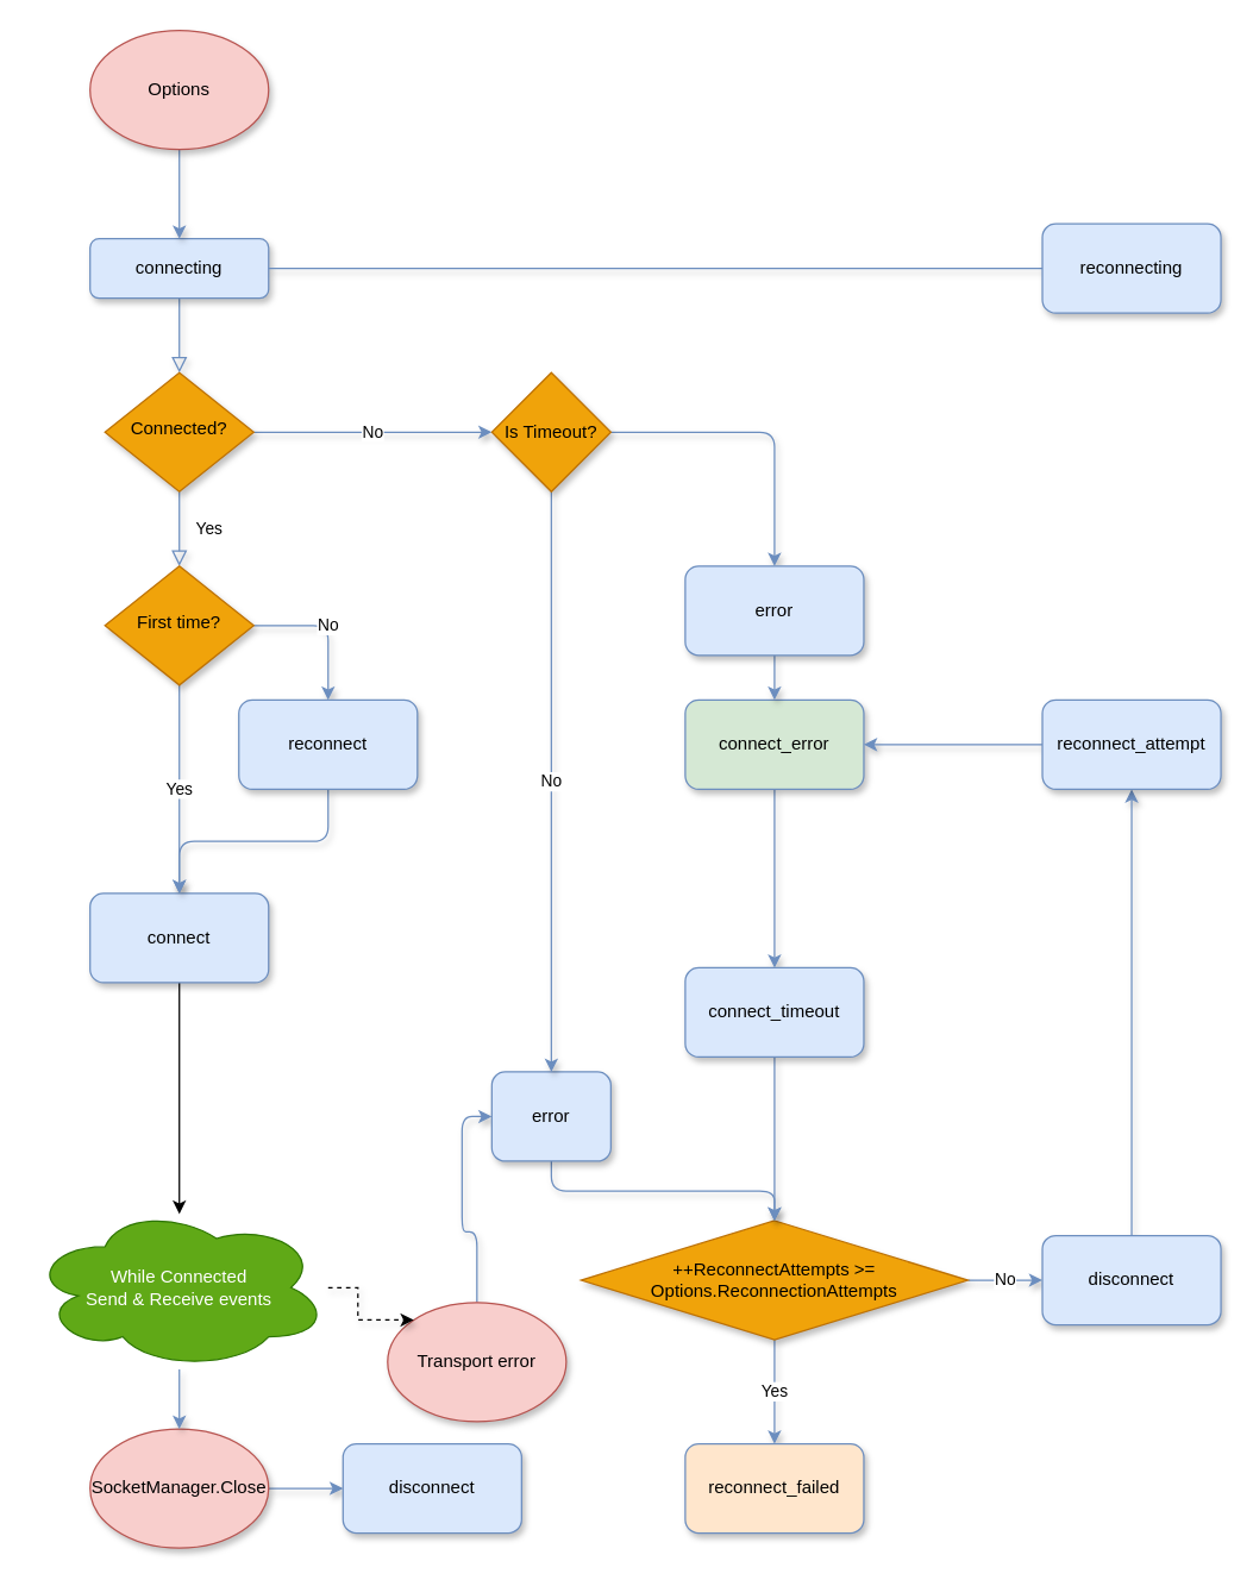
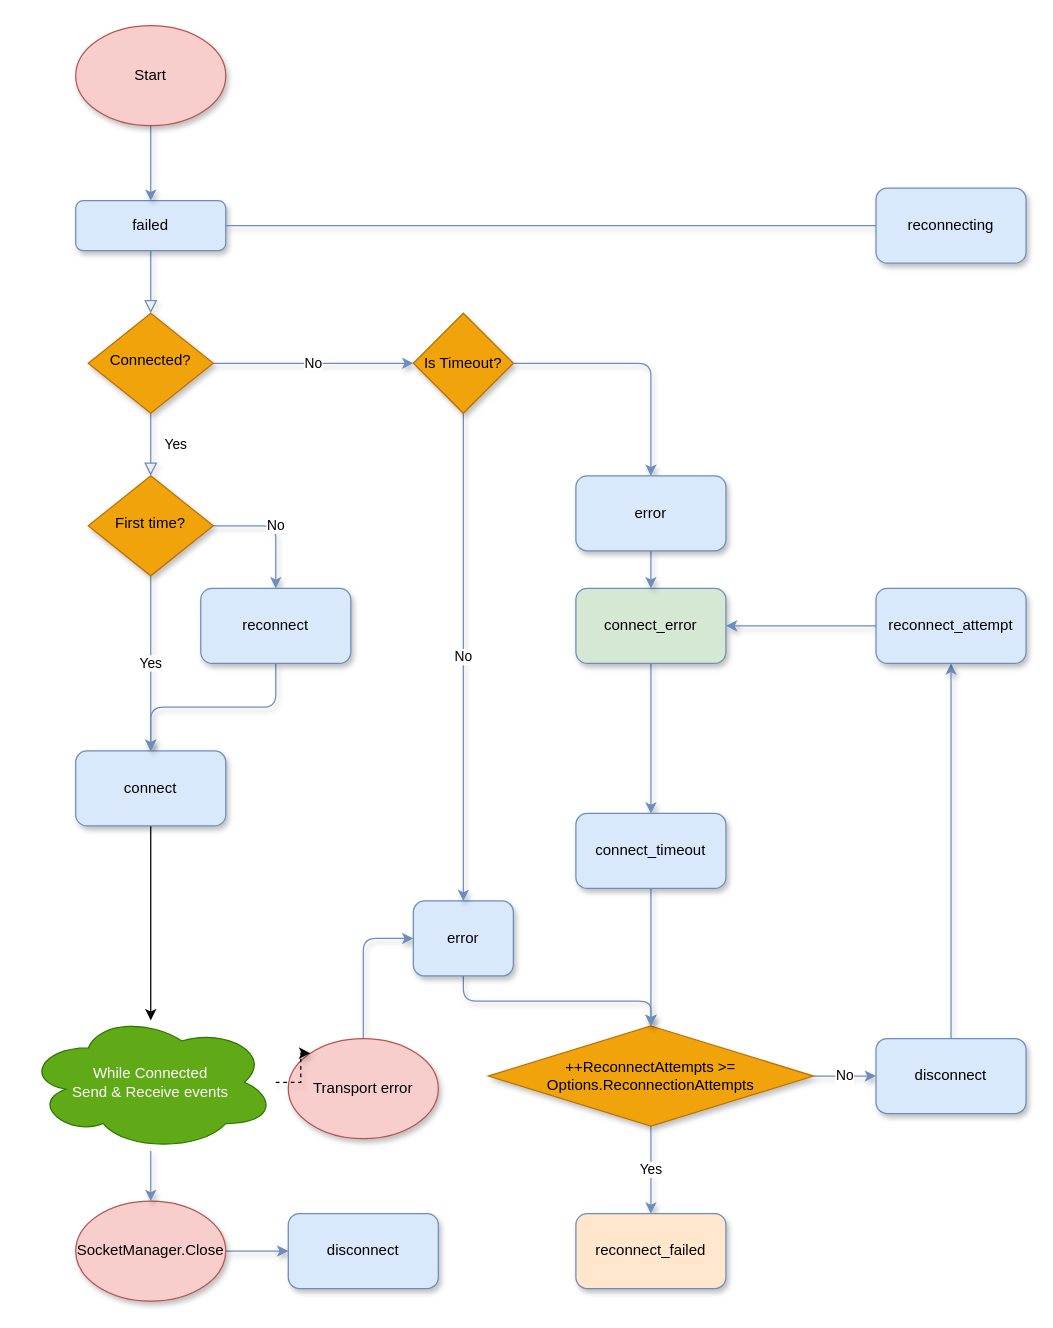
- <mxCell id="23" value="Options" style="ellipse;whiteSpace=wrap;html=1;shadow=1;sketch=0;fillColor=#f8cecc;strokeColor=#b85450;" parent="1" vertex="1"><mxGeometry x="60" y="20" width="120" height="80" as="geometry" /></mxCell>
+ <mxCell id="23" value="Start" style="ellipse;whiteSpace=wrap;html=1;shadow=1;sketch=0;fillColor=#f8cecc;strokeColor=#b85450;" parent="1" vertex="1"><mxGeometry x="60" y="20" width="120" height="80" as="geometry" /></mxCell>
- <mxCell id="3" value="connecting" style="whiteSpace=wrap;html=1;fontSize=12;glass=0;strokeWidth=1;shadow=1;sketch=0;fillColor=#dae8fc;strokeColor=#6C8EBF;snapToPoint=0;rounded=1;" parent="1" vertex="1"><mxGeometry x="60" y="160" width="120" height="40" as="geometry" /></mxCell>
+ <mxCell id="3" value="failed" style="whiteSpace=wrap;html=1;fontSize=12;glass=0;strokeWidth=1;shadow=1;sketch=0;fillColor=#dae8fc;strokeColor=#6C8EBF;snapToPoint=0;rounded=1;" parent="1" vertex="1"><mxGeometry x="60" y="160" width="120" height="40" as="geometry" /></mxCell>
- <mxCell id="25" value="Transport error" style="ellipse;whiteSpace=wrap;html=1;shadow=1;sketch=0;fillColor=#f8cecc;strokeColor=#b85450;snapToPoint=0;" parent="1" vertex="1"><mxGeometry x="260" y="875" width="120" height="80" as="geometry" /></mxCell>
+ <mxCell id="25" value="Transport error" style="ellipse;whiteSpace=wrap;html=1;shadow=1;sketch=0;fillColor=#f8cecc;strokeColor=#b85450;snapToPoint=0;" parent="1" vertex="1"><mxGeometry x="230" y="830" width="120" height="80" as="geometry" /></mxCell>
